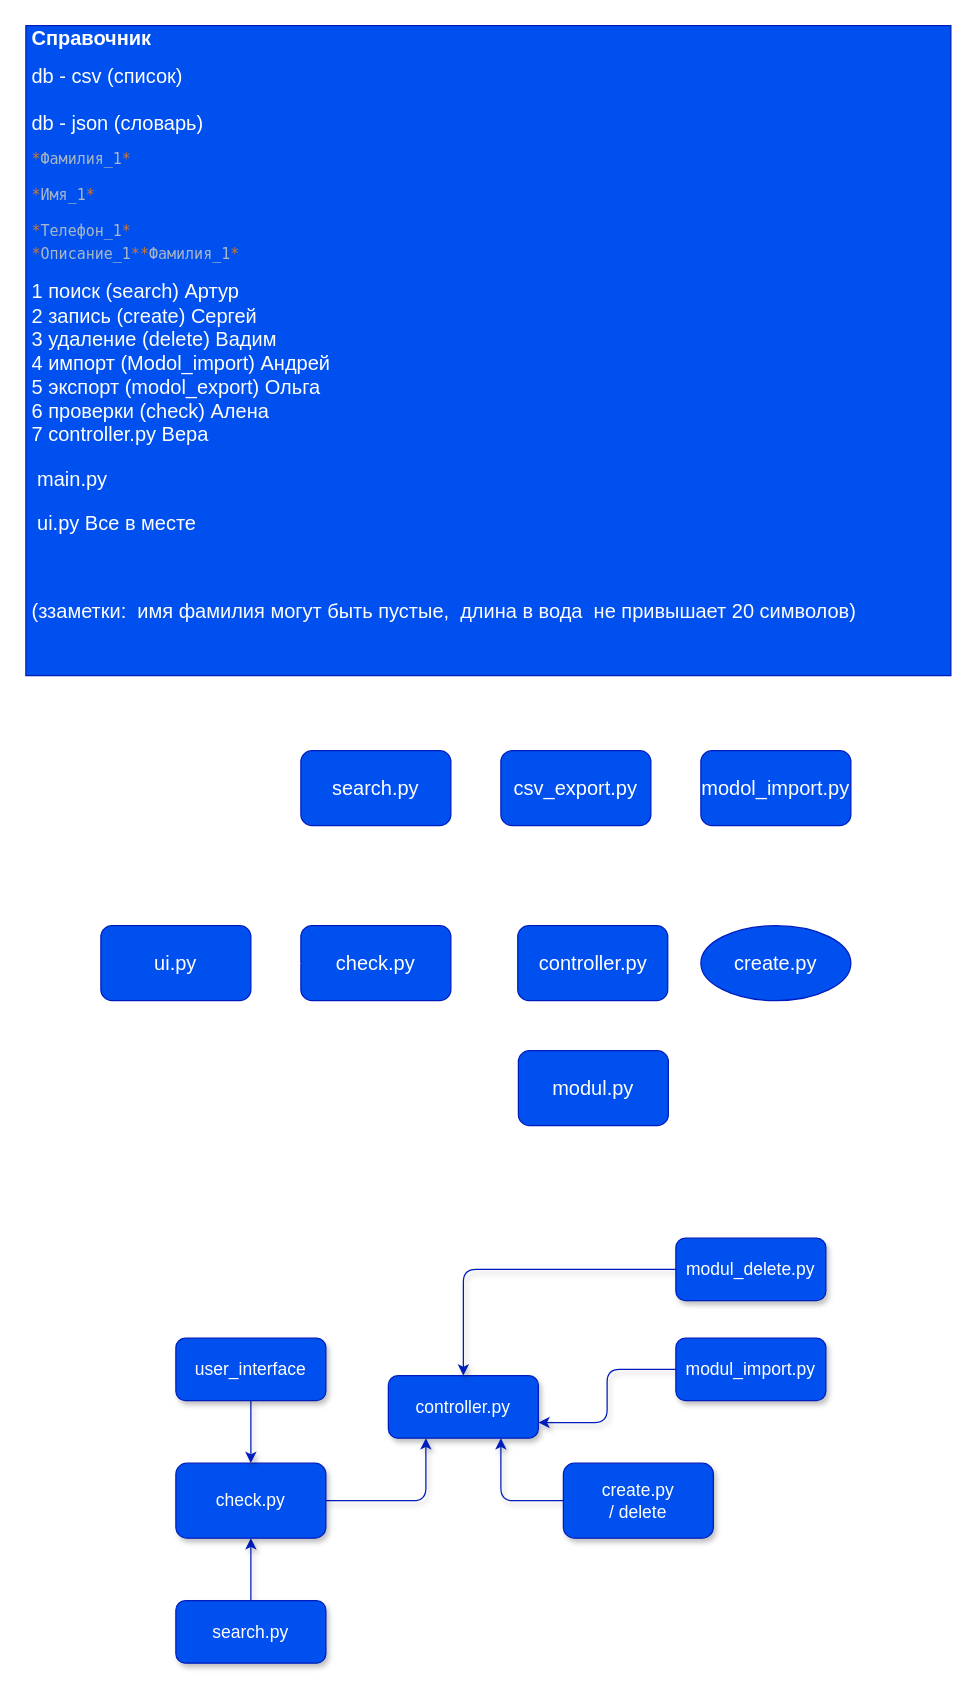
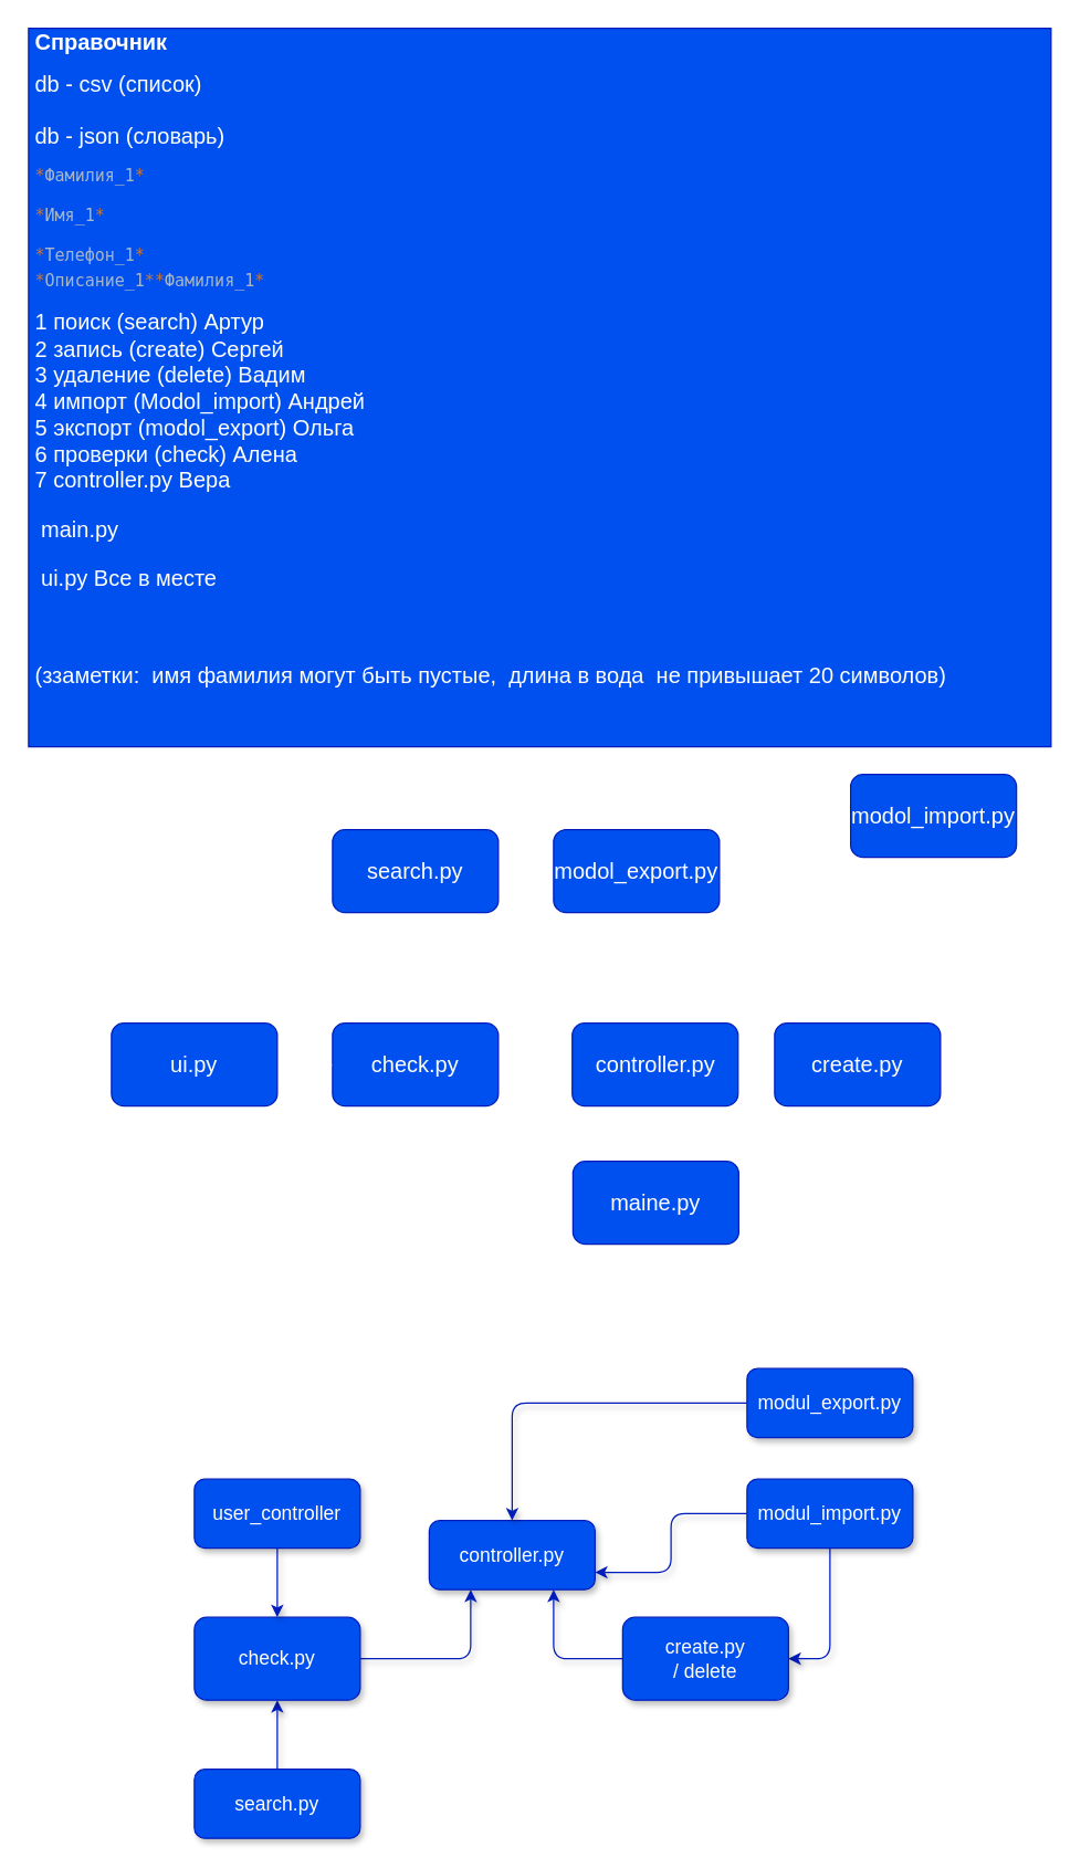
- <mxCell id="10" value="csv_export.py" style="rounded=1;whiteSpace=wrap;html=1;fontSize=16;fillColor=#0050ef;fontColor=#FFFFFF;strokeColor=#001DBC;" parent="1" vertex="1"><mxGeometry x="400" y="600" width="120" height="60" as="geometry" /></mxCell>
+ <mxCell id="10" value="modol_export.py" style="rounded=1;whiteSpace=wrap;html=1;fontSize=16;fillColor=#0050ef;fontColor=#FFFFFF;strokeColor=#001DBC;" parent="1" vertex="1"><mxGeometry x="400" y="600" width="120" height="60" as="geometry" /></mxCell>
- <mxCell id="8" value="modol_import.py" style="rounded=1;whiteSpace=wrap;html=1;fontSize=16;fillColor=#0050ef;fontColor=#FFFFFF;strokeColor=#001DBC;" parent="1" vertex="1"><mxGeometry x="560" y="600" width="120" height="60" as="geometry" /></mxCell>
+ <mxCell id="8" value="modol_import.py" style="rounded=1;whiteSpace=wrap;html=1;fontSize=16;fillColor=#0050ef;fontColor=#FFFFFF;strokeColor=#001DBC;" parent="1" vertex="1"><mxGeometry x="615" y="560" width="120" height="60" as="geometry" /></mxCell>
- <mxCell id="6" value="create.py" style="ellipse;whiteSpace=wrap;html=1;fontSize=16;fillColor=#0050ef;fontColor=#FFFFFF;strokeColor=#001DBC;" parent="1" vertex="1"><mxGeometry x="560" y="740" width="120" height="60" as="geometry" /></mxCell>
+ <mxCell id="6" value="create.py" style="rounded=1;whiteSpace=wrap;html=1;fontSize=16;fillColor=#0050ef;fontColor=#FFFFFF;strokeColor=#001DBC;" parent="1" vertex="1"><mxGeometry x="560" y="740" width="120" height="60" as="geometry" /></mxCell>
- <mxCell id="15" value="modul.py" style="rounded=1;whiteSpace=wrap;html=1;fontSize=16;fillColor=#0050ef;fontColor=#FFFFFF;strokeColor=#001DBC;" parent="1" vertex="1"><mxGeometry x="414" y="840" width="120" height="60" as="geometry" /></mxCell>
+ <mxCell id="15" value="maine.py" style="rounded=1;whiteSpace=wrap;html=1;fontSize=16;fillColor=#0050ef;fontColor=#FFFFFF;strokeColor=#001DBC;" parent="1" vertex="1"><mxGeometry x="414" y="840" width="120" height="60" as="geometry" /></mxCell>
- <mxCell id="29" value="modul_delete.py" style="rounded=1;whiteSpace=wrap;html=1;fontColor=#FFFFFF;fillColor=#0050ef;strokeColor=#001DBC;fontSize=14;shadow=1;sketch=0;" vertex="1" parent="1"><mxGeometry x="540" y="990" width="120" height="50" as="geometry" /></mxCell>
+ <mxCell id="29" value="modul_export.py" style="rounded=1;whiteSpace=wrap;html=1;fontColor=#FFFFFF;fillColor=#0050ef;strokeColor=#001DBC;fontSize=14;shadow=1;sketch=0;" vertex="1" parent="1"><mxGeometry x="540" y="990" width="120" height="50" as="geometry" /></mxCell>
- <mxCell id="24" value="user_interface" style="rounded=1;whiteSpace=wrap;html=1;fontColor=#FFFFFF;fillColor=#0050ef;strokeColor=#001DBC;fontSize=14;shadow=1;sketch=0;" vertex="1" parent="1"><mxGeometry x="140" y="1070" width="120" height="50" as="geometry" /></mxCell>
+ <mxCell id="24" value="user_controller" style="rounded=1;whiteSpace=wrap;html=1;fontColor=#FFFFFF;fillColor=#0050ef;strokeColor=#001DBC;fontSize=14;shadow=1;sketch=0;" vertex="1" parent="1"><mxGeometry x="140" y="1070" width="120" height="50" as="geometry" /></mxCell>
+ <mxCell id="26" style="edgeStyle=orthogonalEdgeStyle;rounded=1;orthogonalLoop=1;jettySize=auto;html=1;entryX=1;entryY=0.5;entryDx=0;entryDy=0;fontColor=#FFFFFF;fillColor=#0050ef;strokeColor=#001DBC;fontSize=14;shadow=1;sketch=0;" edge="1" parent="1" source="27" target="31"><mxGeometry relative="1" as="geometry" /></mxCell>
